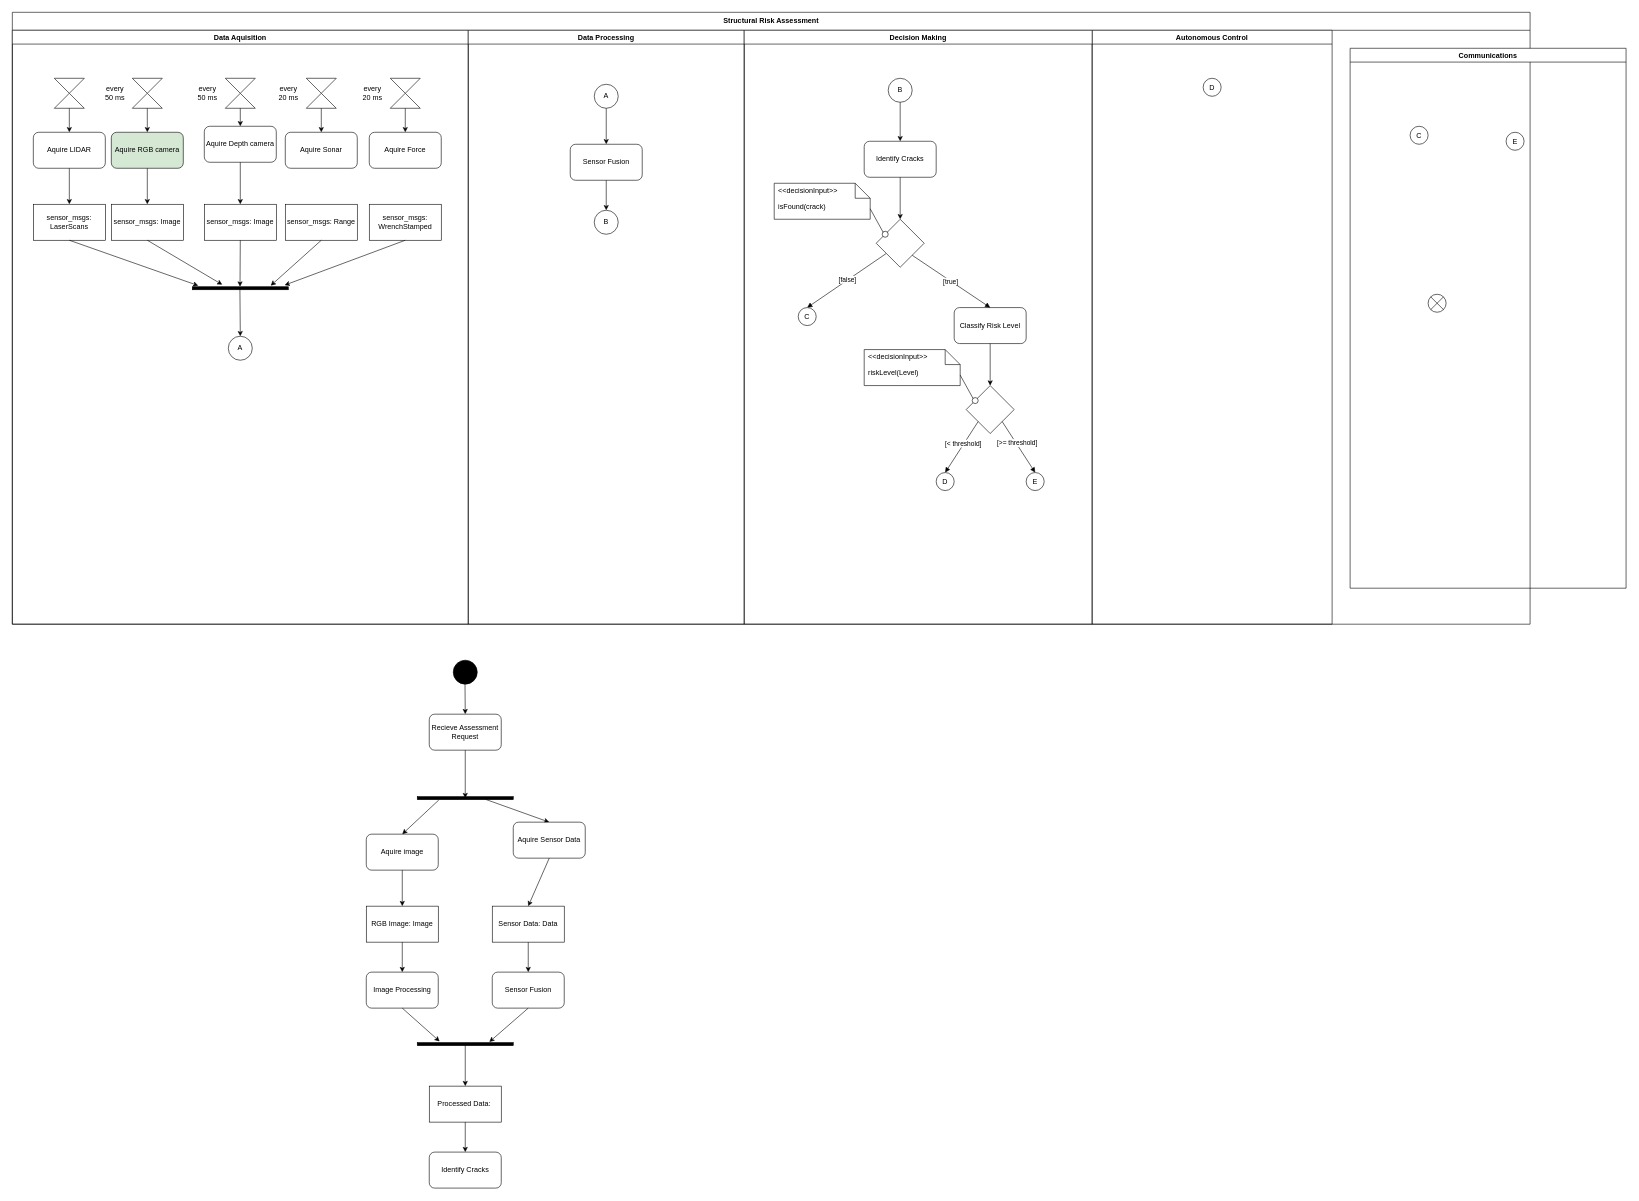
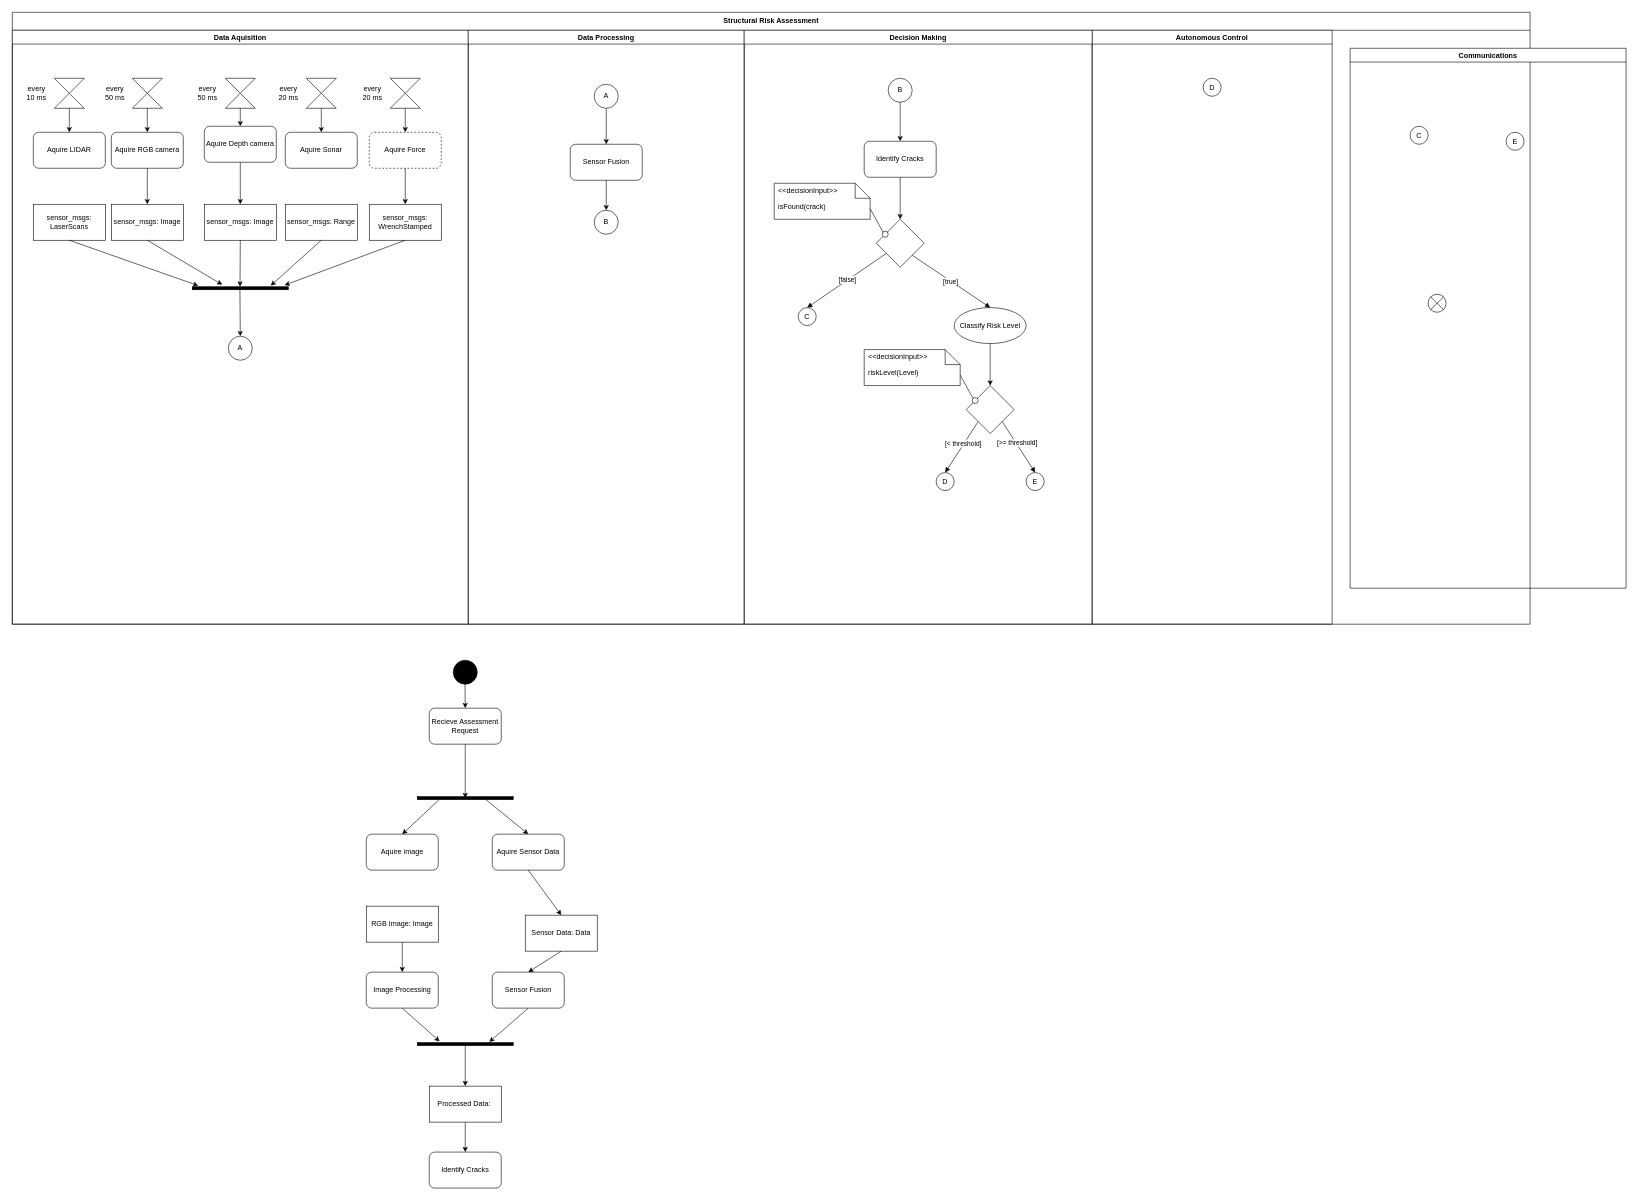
+ <mxCell id="33" value="every&lt;br&gt;10 ms" style="text;html=1;align=center;verticalAlign=middle;resizable=0;points=[];autosize=1;strokeColor=none;fillColor=none;" vertex="1" parent="31"><mxGeometry y="5" width="60" height="40" as="geometry" /></mxCell>
- <mxCell id="44" value="Aquire RGB camera" style="rounded=1;whiteSpace=wrap;html=1;fillColor=#d5e8d4;" vertex="1" parent="27"><mxGeometry x="165" y="170" width="120" height="60" as="geometry" /></mxCell>
+ <mxCell id="44" value="Aquire RGB camera" style="rounded=1;whiteSpace=wrap;html=1;" vertex="1" parent="27"><mxGeometry x="165" y="170" width="120" height="60" as="geometry" /></mxCell>
- <mxCell id="48" value="Aquire Force" style="rounded=1;whiteSpace=wrap;html=1;" vertex="1" parent="27"><mxGeometry x="595" y="170" width="120" height="60" as="geometry" /></mxCell>
+ <mxCell id="48" value="Aquire Force" style="rounded=1;whiteSpace=wrap;html=1;dashed=1;" vertex="1" parent="27"><mxGeometry x="595" y="170" width="120" height="60" as="geometry" /></mxCell>
- <mxCell id="68" value="" style="endArrow=classic;html=1;entryX=0.5;entryY=0;entryDx=0;entryDy=0;exitX=0.5;exitY=1;exitDx=0;exitDy=0;" edge="1" parent="27" target="67" source="43"><mxGeometry width="50" height="50" relative="1" as="geometry"><mxPoint x="100" y="240" as="sourcePoint" /><mxPoint x="94.5" y="290" as="targetPoint" /></mxGeometry></mxCell>
+ <mxCell id="62" value="" style="endArrow=classic;html=1;entryX=0.5;entryY=0;entryDx=0;entryDy=0;exitX=0.5;exitY=1;exitDx=0;exitDy=0;" edge="1" parent="27" target="61" source="48"><mxGeometry width="50" height="50" relative="1" as="geometry"><mxPoint x="670" y="250" as="sourcePoint" /><mxPoint x="654.5" y="290" as="targetPoint" /></mxGeometry></mxCell>
- <mxCell id="83" value="Classify Risk Level" style="rounded=1;whiteSpace=wrap;html=1;" vertex="1" parent="82"><mxGeometry x="350" y="462.22" width="120" height="60" as="geometry" /></mxCell>
+ <mxCell id="83" value="Classify Risk Level" style="ellipse;whiteSpace=wrap;html=1;" vertex="1" parent="82"><mxGeometry x="350" y="462.22" width="120" height="60" as="geometry" /></mxCell>
- <mxCell id="8" value="Recieve Assessment Request" style="rounded=1;whiteSpace=wrap;html=1;shadow=0;" parent="1" vertex="1"><mxGeometry x="715" y="1190" width="120" height="60" as="geometry" /></mxCell>
+ <mxCell id="8" value="Recieve Assessment Request" style="rounded=1;whiteSpace=wrap;html=1;shadow=0;" parent="1" vertex="1"><mxGeometry x="715" y="1180" width="120" height="60" as="geometry" /></mxCell>
- <mxCell id="7" value="Aquire Sensor Data" style="rounded=1;whiteSpace=wrap;html=1;" parent="1" vertex="1"><mxGeometry x="855" y="1370" width="120" height="60" as="geometry" /></mxCell>
+ <mxCell id="7" value="Aquire Sensor Data" style="rounded=1;whiteSpace=wrap;html=1;" parent="1" vertex="1"><mxGeometry x="820" y="1390" width="120" height="60" as="geometry" /></mxCell>
- <mxCell id="14" value="" style="endArrow=classic;html=1;exitX=0.5;exitY=1;exitDx=0;exitDy=0;entryX=0.5;entryY=0;entryDx=0;entryDy=0;" parent="1" source="6" target="12" edge="1"><mxGeometry width="50" height="50" relative="1" as="geometry"><mxPoint x="669.5" y="1450" as="sourcePoint" /><mxPoint x="669.5" y="1510" as="targetPoint" /></mxGeometry></mxCell>
- <mxCell id="11" value="Sensor Data: Data" style="rounded=0;whiteSpace=wrap;html=1;" parent="1" vertex="1"><mxGeometry x="820" y="1510" width="120" height="60" as="geometry" /></mxCell>
+ <mxCell id="11" value="Sensor Data: Data" style="rounded=0;whiteSpace=wrap;html=1;" parent="1" vertex="1"><mxGeometry x="875" y="1525" width="120" height="60" as="geometry" /></mxCell>
